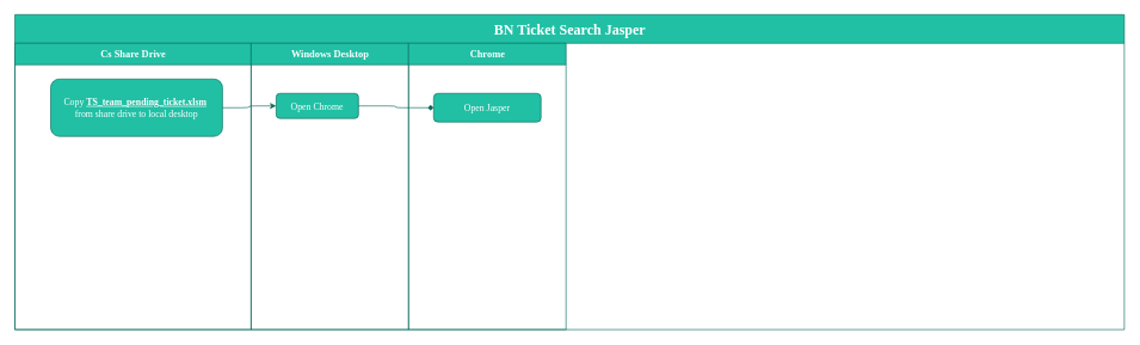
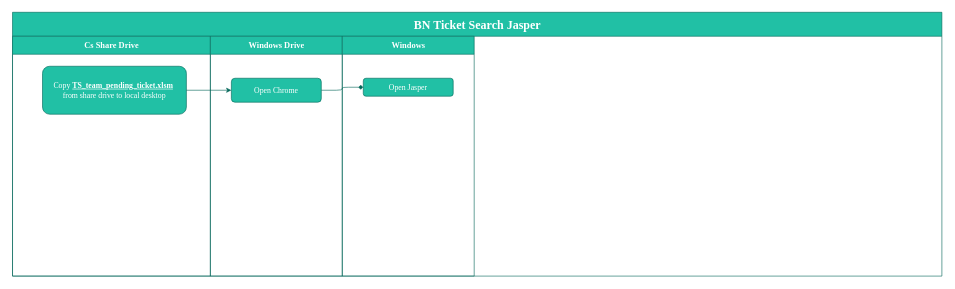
- <mxCell id="5" value="&lt;h3&gt;&lt;font color=&quot;#ffffff&quot; style=&quot;font-size: 14px;&quot; face=&quot;Verdana&quot;&gt;Windows Desktop&lt;/font&gt;&lt;/h3&gt;" style="swimlane;html=1;startSize=30;fillColor=#21C0A5;strokeColor=#006658;fontColor=#5C5C5C;" vertex="1" parent="2"><mxGeometry x="330" y="40" width="220" height="400" as="geometry" /></mxCell>
+ <mxCell id="5" value="&lt;h3&gt;&lt;font color=&quot;#ffffff&quot; style=&quot;font-size: 14px;&quot; face=&quot;Verdana&quot;&gt;Windows Drive&lt;/font&gt;&lt;/h3&gt;" style="swimlane;html=1;startSize=30;fillColor=#21C0A5;strokeColor=#006658;fontColor=#5C5C5C;" vertex="1" parent="2"><mxGeometry x="330" y="40" width="220" height="400" as="geometry" /></mxCell>
- <mxCell id="8" value="&lt;h3&gt;&lt;font face=&quot;Verdana&quot; color=&quot;#ffffff&quot;&gt;&lt;span style=&quot;font-size: 14px;&quot;&gt;Chrome&lt;/span&gt;&lt;/font&gt;&lt;/h3&gt;" style="swimlane;html=1;startSize=30;fillColor=#21C0A5;strokeColor=#006658;fontColor=#5C5C5C;" vertex="1" parent="2"><mxGeometry x="550" y="40" width="220" height="400" as="geometry" /></mxCell>
+ <mxCell id="8" value="&lt;h3&gt;&lt;font face=&quot;Verdana&quot; color=&quot;#ffffff&quot;&gt;&lt;span style=&quot;font-size: 14px;&quot;&gt;Windows&lt;/span&gt;&lt;/font&gt;&lt;/h3&gt;" style="swimlane;html=1;startSize=30;fillColor=#21C0A5;strokeColor=#006658;fontColor=#5C5C5C;" vertex="1" parent="2"><mxGeometry x="550" y="40" width="220" height="400" as="geometry" /></mxCell>
- <mxCell id="6" value="&lt;font color=&quot;#ffffff&quot;&gt;&lt;span style=&quot;font-size: 13px;&quot;&gt;Open Chrome&lt;/span&gt;&lt;/font&gt;" style="rounded=1;whiteSpace=wrap;html=1;shadow=0;labelBackgroundColor=none;strokeWidth=1;fontFamily=Verdana;fontSize=8;align=center;fillColor=#21C0A5;strokeColor=#006658;fontColor=#5C5C5C;" vertex="1" parent="5"><mxGeometry x="35" y="70" width="115" height="35" as="geometry" /></mxCell>
+ <mxCell id="6" value="&lt;font color=&quot;#ffffff&quot;&gt;&lt;span style=&quot;font-size: 13px;&quot;&gt;Open Chrome&lt;/span&gt;&lt;/font&gt;" style="rounded=1;whiteSpace=wrap;html=1;shadow=0;labelBackgroundColor=none;strokeWidth=1;fontFamily=Verdana;fontSize=8;align=center;fillColor=#21C0A5;strokeColor=#006658;fontColor=#5C5C5C;" vertex="1" parent="5"><mxGeometry x="35" y="70" width="150" height="40" as="geometry" /></mxCell>
- <mxCell id="9" value="&lt;font color=&quot;#ffffff&quot;&gt;&lt;span style=&quot;font-size: 13px;&quot;&gt;Open Jasper&lt;/span&gt;&lt;/font&gt;" style="rounded=1;whiteSpace=wrap;html=1;shadow=0;labelBackgroundColor=none;strokeWidth=1;fontFamily=Verdana;fontSize=8;align=center;fillColor=#21C0A5;strokeColor=#006658;fontColor=#5C5C5C;" vertex="1" parent="8"><mxGeometry x="35" y="70" width="150" height="40" as="geometry" /></mxCell>
+ <mxCell id="9" value="&lt;font color=&quot;#ffffff&quot;&gt;&lt;span style=&quot;font-size: 13px;&quot;&gt;Open Jasper&lt;/span&gt;&lt;/font&gt;" style="rounded=1;whiteSpace=wrap;html=1;shadow=0;labelBackgroundColor=none;strokeWidth=1;fontFamily=Verdana;fontSize=8;align=center;fillColor=#21C0A5;strokeColor=#006658;fontColor=#5C5C5C;" vertex="1" parent="8"><mxGeometry x="35" y="70" width="150" height="30" as="geometry" /></mxCell>
